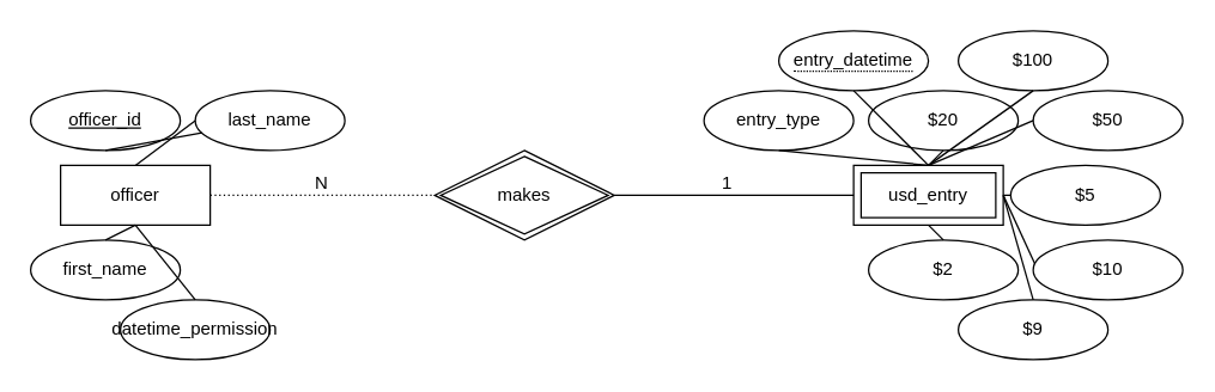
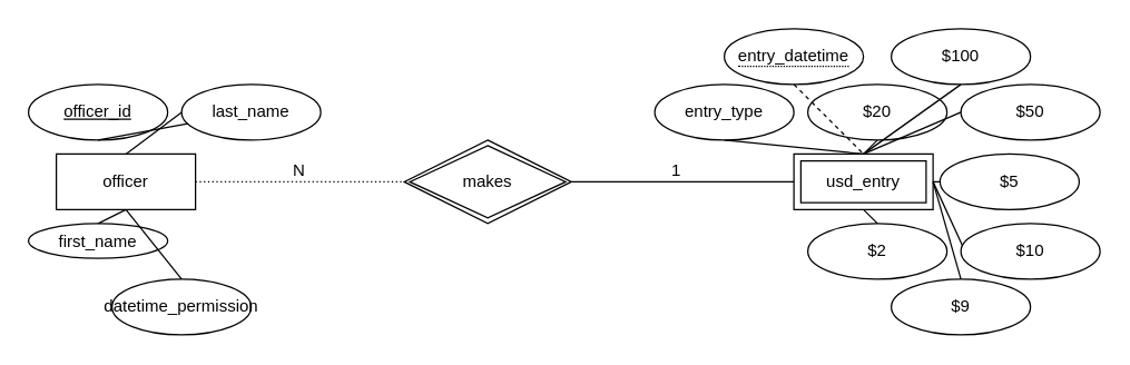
- <mxCell id="12" value="" style="endArrow=none;html=1;rounded=0;exitX=0.5;exitY=1;exitDx=0;exitDy=0;entryX=0.5;entryY=0;entryDx=0;entryDy=0;" edge="1" parent="1" source="10" target="16"><mxGeometry relative="1" as="geometry"><mxPoint x="600" y="170" as="sourcePoint" /><mxPoint x="620" y="110" as="targetPoint" /></mxGeometry></mxCell>
+ <mxCell id="12" value="" style="endArrow=none;html=1;rounded=0;exitX=0.5;exitY=1;exitDx=0;exitDy=0;entryX=0.5;entryY=0;entryDx=0;entryDy=0;dashed=1;" edge="1" parent="1" source="10" target="16"><mxGeometry relative="1" as="geometry"><mxPoint x="600" y="170" as="sourcePoint" /><mxPoint x="620" y="110" as="targetPoint" /></mxGeometry></mxCell>
- <mxCell id="25" value="first_name" style="ellipse;whiteSpace=wrap;html=1;align=center;" vertex="1" parent="1"><mxGeometry x="20" y="160" width="100" height="40" as="geometry" /></mxCell>
+ <mxCell id="25" value="first_name" style="ellipse;whiteSpace=wrap;html=1;align=center;" vertex="1" parent="1"><mxGeometry x="20" y="160" width="100" height="25" as="geometry" /></mxCell>
